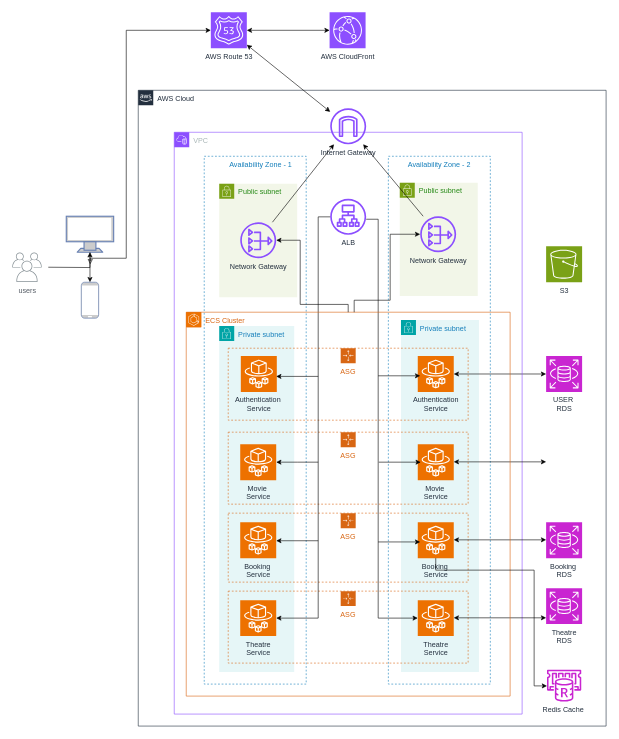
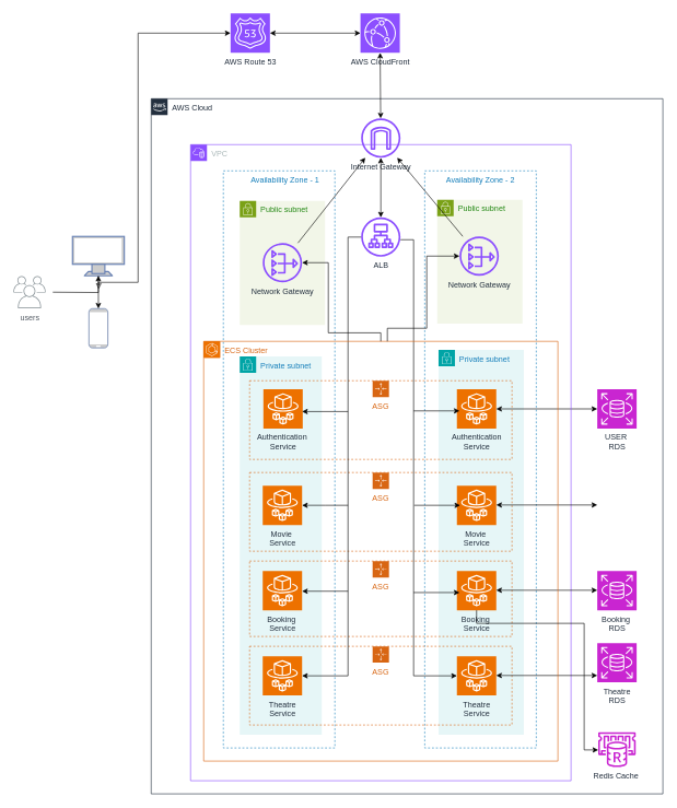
- <mxCell id="20" value="" style="endArrow=classic;startArrow=classic;html=1;rounded=0;" edge="1" parent="1" source="8" target="18"><mxGeometry width="50" height="50" relative="1" as="geometry"><mxPoint x="660" y="260" as="sourcePoint" /><mxPoint x="710" y="210" as="targetPoint" /></mxGeometry></mxCell>
+ <mxCell id="20" value="" style="endArrow=classic;startArrow=classic;html=1;rounded=0;entryX=0.5;entryY=1;entryDx=0;entryDy=0;entryPerimeter=0;" edge="1" parent="1" source="8" target="17"><mxGeometry width="50" height="50" relative="1" as="geometry"><mxPoint x="660" y="260" as="sourcePoint" /><mxPoint x="710" y="210" as="targetPoint" /></mxGeometry></mxCell>
+ <mxCell id="21" value="" style="endArrow=classic;startArrow=classic;html=1;rounded=0;" edge="1" parent="1" source="27" target="8"><mxGeometry width="50" height="50" relative="1" as="geometry"><mxPoint x="555" y="320" as="sourcePoint" /><mxPoint x="605" y="270" as="targetPoint" /></mxGeometry></mxCell>
- <mxCell id="7" value="S3" style="sketch=0;points=[[0,0,0],[0.25,0,0],[0.5,0,0],[0.75,0,0],[1,0,0],[0,1,0],[0.25,1,0],[0.5,1,0],[0.75,1,0],[1,1,0],[0,0.25,0],[0,0.5,0],[0,0.75,0],[1,0.25,0],[1,0.5,0],[1,0.75,0]];outlineConnect=0;fontColor=#232F3E;fillColor=#7AA116;strokeColor=#ffffff;dashed=0;verticalLabelPosition=bottom;verticalAlign=top;align=center;html=1;fontSize=12;fontStyle=0;aspect=fixed;shape=mxgraph.aws4.resourceIcon;resIcon=mxgraph.aws4.s3;" vertex="1" parent="6"><mxGeometry x="680" y="260" width="60" height="60" as="geometry" /></mxCell>
